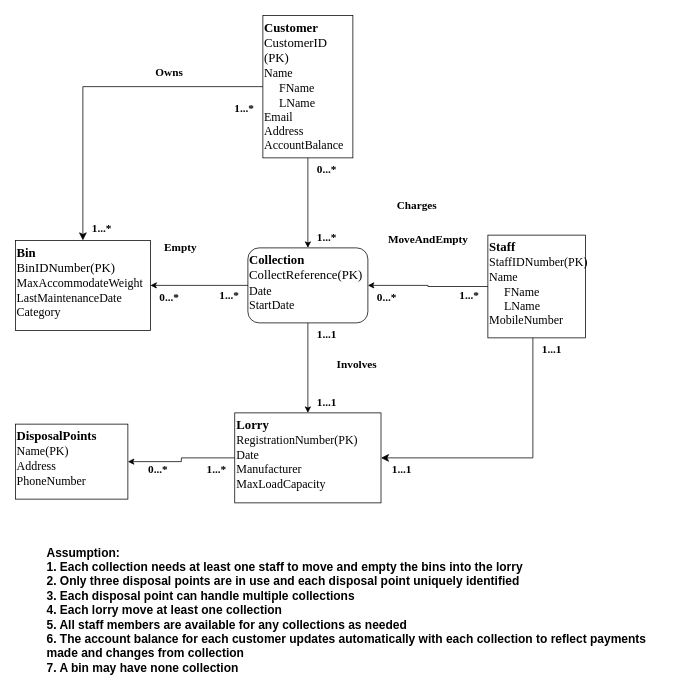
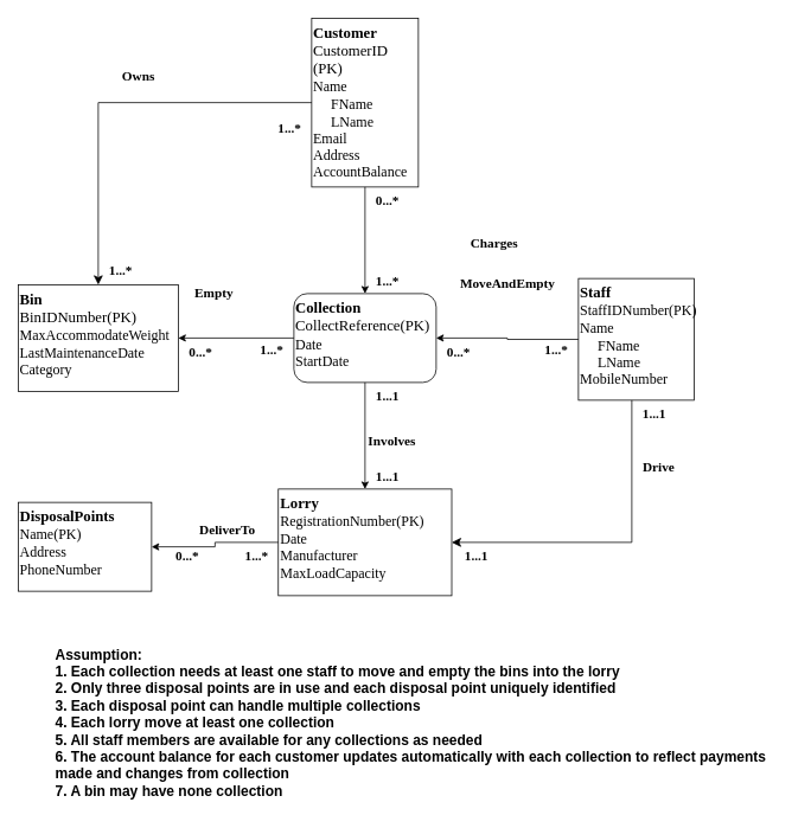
- <mxCell id="14" value="Owns" style="text;html=1;align=center;verticalAlign=middle;resizable=0;points=[];autosize=1;strokeColor=none;fillColor=none;fontStyle=1;fontFamily=Times New Roman;fontSize=15;" parent="1" vertex="1"><mxGeometry x="195" y="80" width="60" height="30" as="geometry" /></mxCell>
+ <mxCell id="14" value="Owns" style="text;html=1;align=center;verticalAlign=middle;resizable=0;points=[];autosize=1;strokeColor=none;fillColor=none;fontStyle=1;fontFamily=Times New Roman;fontSize=15;" parent="1" vertex="1"><mxGeometry x="125" y="70" width="60" height="30" as="geometry" /></mxCell>
- <mxCell id="19" value="&lt;b&gt;&lt;font style=&quot;font-size: 15px;&quot; face=&quot;Times New Roman&quot;&gt;Involves&lt;/font&gt;&lt;/b&gt;" style="text;html=1;align=center;verticalAlign=middle;resizable=0;points=[];autosize=1;strokeColor=none;fillColor=none;" parent="1" vertex="1"><mxGeometry x="435" y="470" width="80" height="30" as="geometry" /></mxCell>
+ <mxCell id="19" value="&lt;b&gt;&lt;font style=&quot;font-size: 15px;&quot; face=&quot;Times New Roman&quot;&gt;Involves&lt;/font&gt;&lt;/b&gt;" style="text;html=1;align=center;verticalAlign=middle;resizable=0;points=[];autosize=1;strokeColor=none;fillColor=none;" parent="1" vertex="1"><mxGeometry x="400" y="480" width="80" height="30" as="geometry" /></mxCell>
+ <mxCell id="21" value="&lt;font face=&quot;Times New Roman&quot; style=&quot;font-size: 15px;&quot;&gt;&lt;b&gt;Drive&lt;/b&gt;&lt;/font&gt;" style="text;html=1;align=center;verticalAlign=middle;resizable=0;points=[];autosize=1;strokeColor=none;fillColor=none;" parent="1" vertex="1"><mxGeometry x="710" y="510" width="60" height="30" as="geometry" /></mxCell>
+ <mxCell id="20" value="&lt;font face=&quot;Times New Roman&quot; style=&quot;font-size: 15px;&quot;&gt;&lt;b&gt;DeliverTo&lt;/b&gt;&lt;/font&gt;" style="text;html=1;align=center;verticalAlign=middle;resizable=0;points=[];autosize=1;strokeColor=none;fillColor=none;" parent="1" vertex="1"><mxGeometry x="210" y="580" width="90" height="30" as="geometry" /></mxCell>
